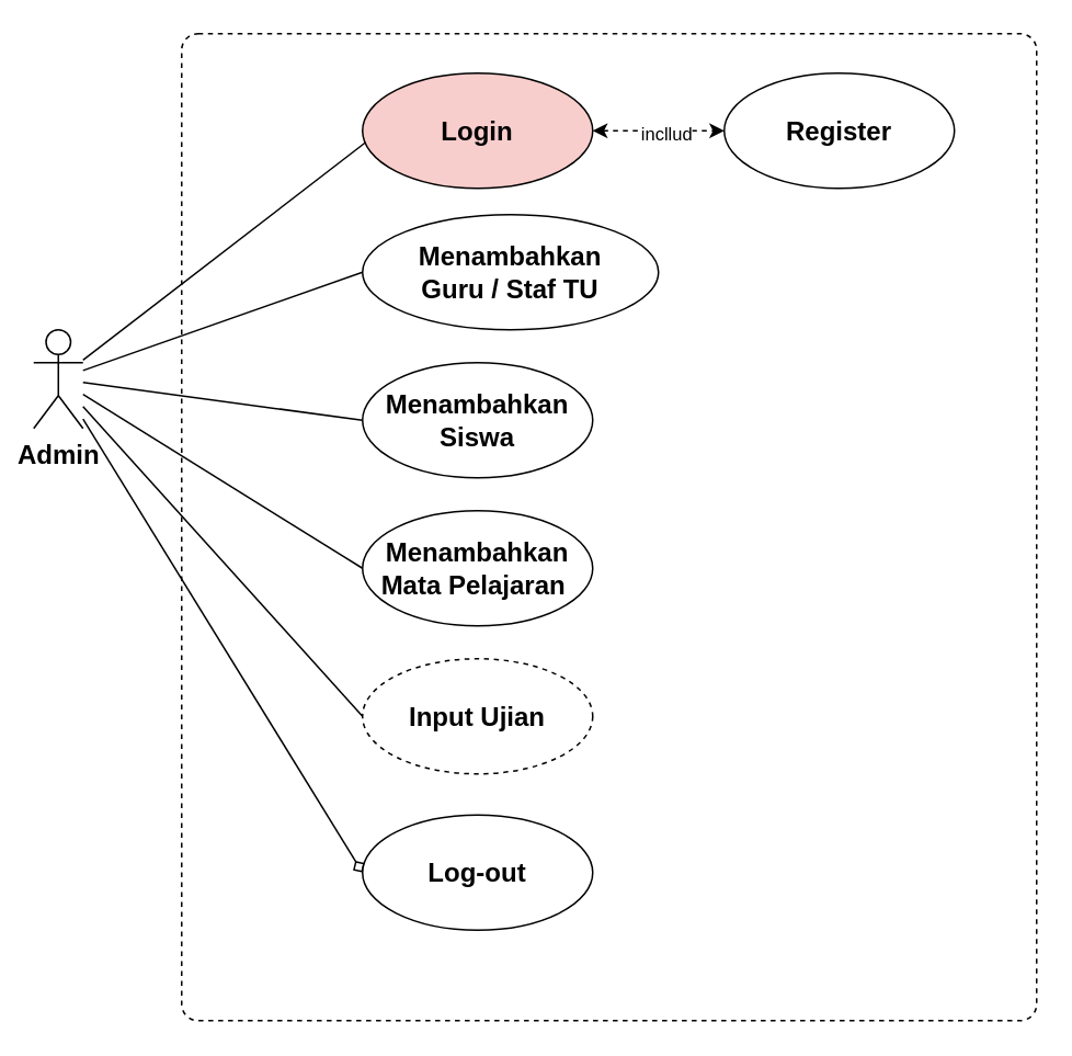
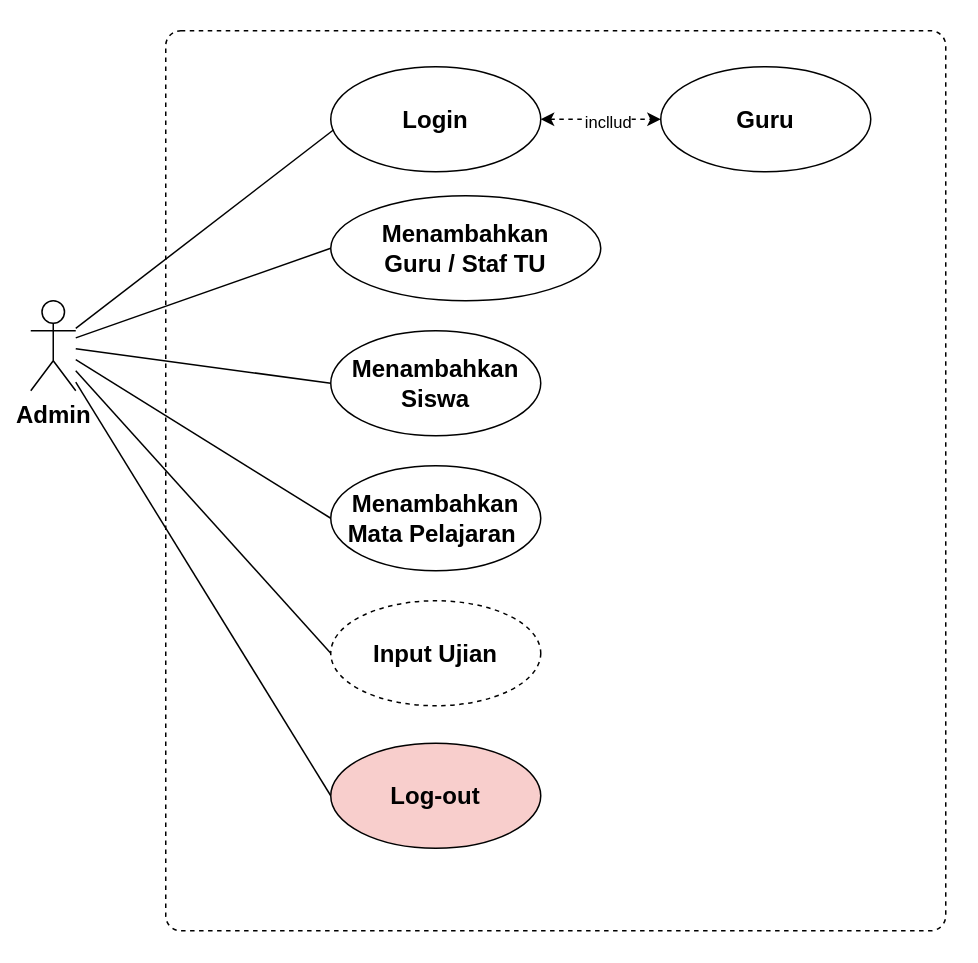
- <mxCell id="10" value="Login" style="ellipse;whiteSpace=wrap;html=1;fontStyle=1;fontSize=16;fillColor=#f8cecc;" vertex="1" parent="1"><mxGeometry x="220" y="44" width="140" height="70" as="geometry" /></mxCell>
+ <mxCell id="10" value="Login" style="ellipse;whiteSpace=wrap;html=1;fontStyle=1;fontSize=16;" vertex="1" parent="1"><mxGeometry x="220" y="44" width="140" height="70" as="geometry" /></mxCell>
- <mxCell id="18" value="Register" style="ellipse;whiteSpace=wrap;html=1;fontStyle=1;fontSize=16;" vertex="1" parent="1"><mxGeometry x="440" y="44" width="140" height="70" as="geometry" /></mxCell>
+ <mxCell id="18" value="Guru" style="ellipse;whiteSpace=wrap;html=1;fontStyle=1;fontSize=16;" vertex="1" parent="1"><mxGeometry x="440" y="44" width="140" height="70" as="geometry" /></mxCell>
- <mxCell id="6" style="rounded=0;orthogonalLoop=1;jettySize=auto;html=1;entryX=0;entryY=0.5;entryDx=0;entryDy=0;endArrow=diamond;endFill=0;" edge="1" parent="1" source="7" target="15"><mxGeometry relative="1" as="geometry" /></mxCell>
+ <mxCell id="6" style="rounded=0;orthogonalLoop=1;jettySize=auto;html=1;entryX=0;entryY=0.5;entryDx=0;entryDy=0;endArrow=none;endFill=0;" edge="1" parent="1" source="7" target="15"><mxGeometry relative="1" as="geometry" /></mxCell>
- <mxCell id="15" value="Log-out" style="ellipse;whiteSpace=wrap;html=1;fontStyle=1;fontSize=16;" vertex="1" parent="1"><mxGeometry x="220" y="495" width="140" height="70" as="geometry" /></mxCell>
+ <mxCell id="15" value="Log-out" style="ellipse;whiteSpace=wrap;html=1;fontStyle=1;fontSize=16;fillColor=#f8cecc;" vertex="1" parent="1"><mxGeometry x="220" y="495" width="140" height="70" as="geometry" /></mxCell>
